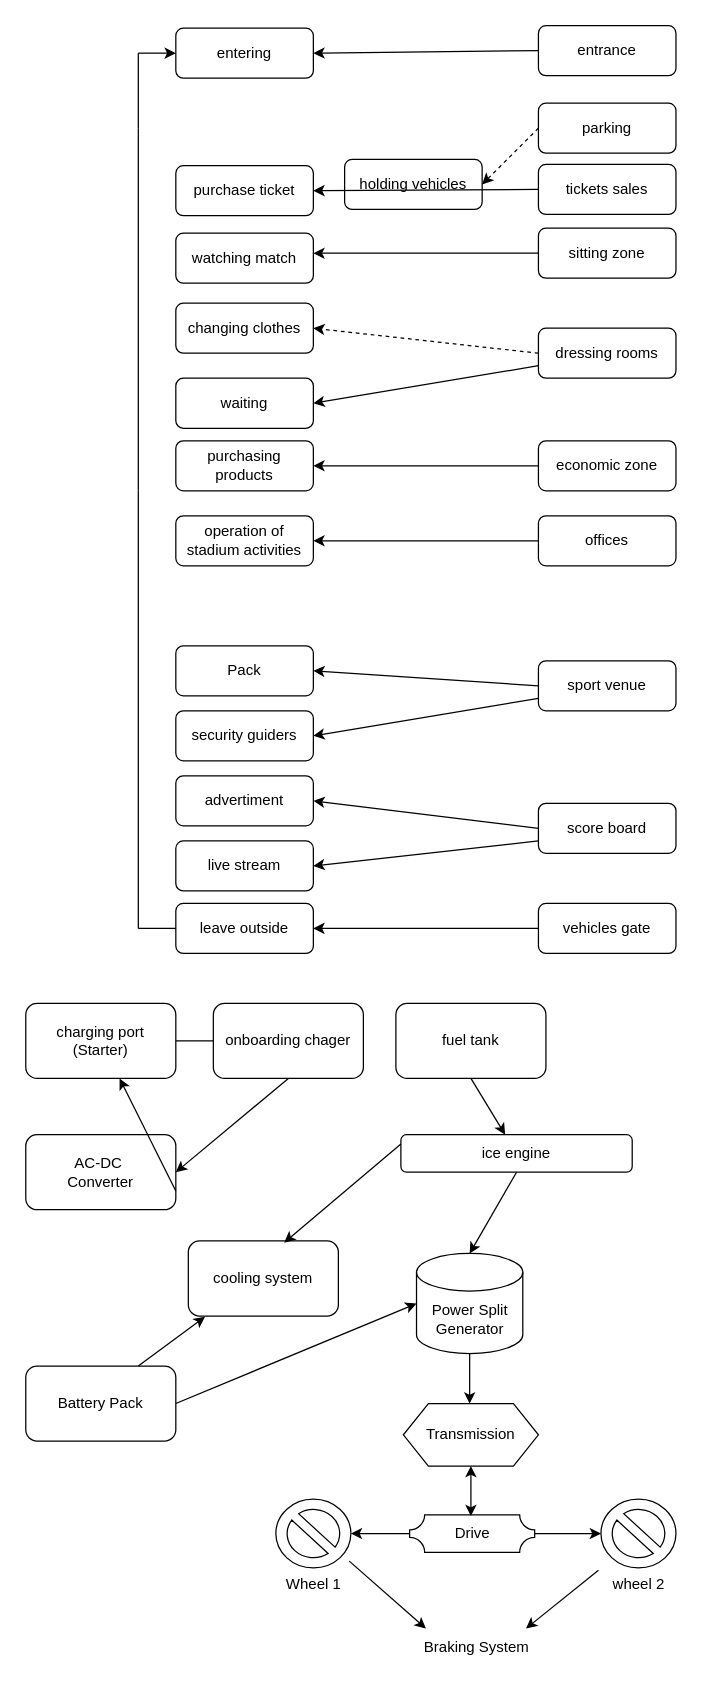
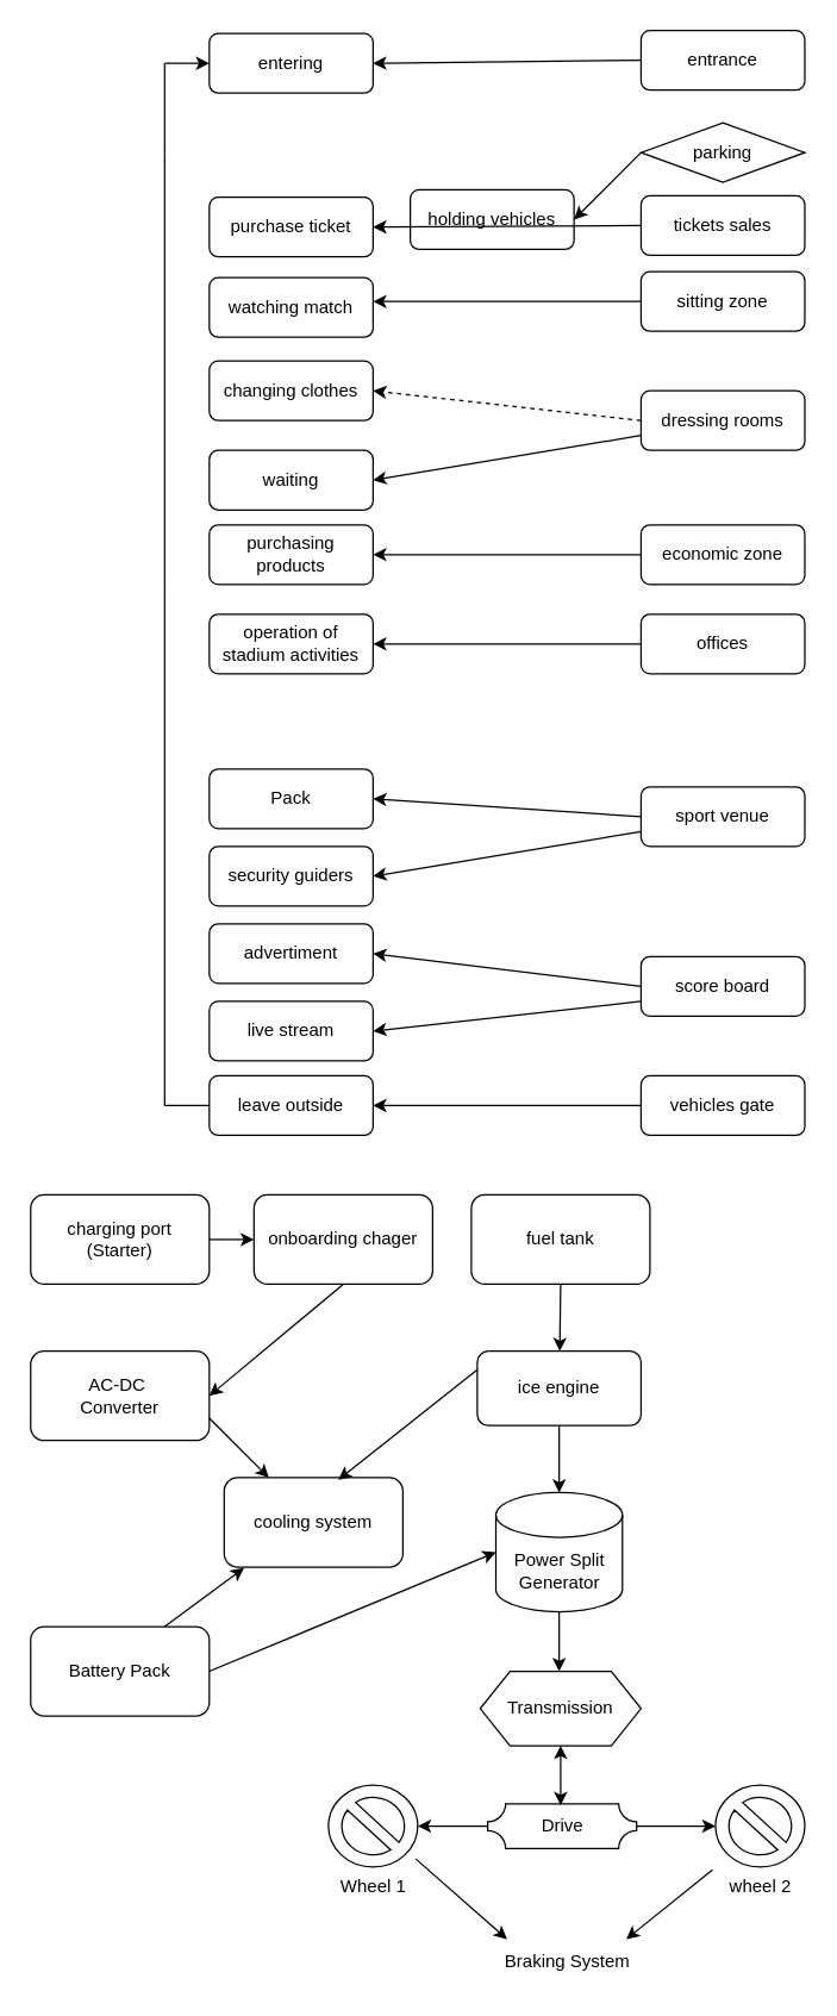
- <mxCell id="19" value="parking" style="rounded=1;whiteSpace=wrap;html=1;" vertex="1" parent="1"><mxGeometry x="430" y="82" width="110" height="40" as="geometry" /></mxCell>
+ <mxCell id="19" value="parking" style="rhombus;whiteSpace=wrap;html=1;" vertex="1" parent="1"><mxGeometry x="430" y="82" width="110" height="40" as="geometry" /></mxCell>
- <mxCell id="35" value="" style="endArrow=classic;html=1;rounded=0;exitX=0;exitY=0.5;exitDx=0;exitDy=0;entryX=1;entryY=0.5;entryDx=0;entryDy=0;dashed=1;" edge="1" parent="1" source="19" target="7"><mxGeometry width="50" height="50" relative="1" as="geometry"><mxPoint x="300" y="102" as="sourcePoint" /><mxPoint x="350" y="52" as="targetPoint" /></mxGeometry></mxCell>
+ <mxCell id="35" value="" style="endArrow=classic;html=1;rounded=0;exitX=0;exitY=0.5;exitDx=0;exitDy=0;entryX=1;entryY=0.5;entryDx=0;entryDy=0;" edge="1" parent="1" source="19" target="7"><mxGeometry width="50" height="50" relative="1" as="geometry"><mxPoint x="300" y="102" as="sourcePoint" /><mxPoint x="350" y="52" as="targetPoint" /></mxGeometry></mxCell>
- <mxCell id="54" value="" style="endArrow=none;html=1;rounded=0;exitX=1;exitY=0.5;exitDx=0;exitDy=0;entryX=0;entryY=0.5;entryDx=0;entryDy=0;" edge="1" parent="1" source="43" target="44"><mxGeometry width="50" height="50" relative="1" as="geometry"><mxPoint x="140" y="842" as="sourcePoint" /><mxPoint x="190" y="792" as="targetPoint" /></mxGeometry></mxCell>
+ <mxCell id="54" value="" style="endArrow=classic;html=1;rounded=0;exitX=1;exitY=0.5;exitDx=0;exitDy=0;entryX=0;entryY=0.5;entryDx=0;entryDy=0;" edge="1" parent="1" source="43" target="44"><mxGeometry width="50" height="50" relative="1" as="geometry"><mxPoint x="140" y="842" as="sourcePoint" /><mxPoint x="190" y="792" as="targetPoint" /></mxGeometry></mxCell>
- <mxCell id="56" value="" style="endArrow=classic;html=1;rounded=0;exitX=1;exitY=0.75;exitDx=0;exitDy=0;" edge="1" parent="1" source="46" target="43"><mxGeometry width="50" height="50" relative="1" as="geometry"><mxPoint x="80" y="1062" as="sourcePoint" /><mxPoint x="130" y="1012" as="targetPoint" /></mxGeometry></mxCell>
+ <mxCell id="56" value="" style="endArrow=classic;html=1;rounded=0;exitX=1;exitY=0.75;exitDx=0;exitDy=0;" edge="1" parent="1" source="46" target="47"><mxGeometry width="50" height="50" relative="1" as="geometry"><mxPoint x="80" y="1062" as="sourcePoint" /><mxPoint x="130" y="1012" as="targetPoint" /></mxGeometry></mxCell>
- <mxCell id="45" value="ice engine" style="rounded=1;whiteSpace=wrap;html=1;" vertex="1" parent="1"><mxGeometry x="320" y="907" width="185" height="30" as="geometry" /></mxCell>
+ <mxCell id="45" value="ice engine" style="rounded=1;whiteSpace=wrap;html=1;" vertex="1" parent="1"><mxGeometry x="320" y="907" width="110" height="50" as="geometry" /></mxCell>
